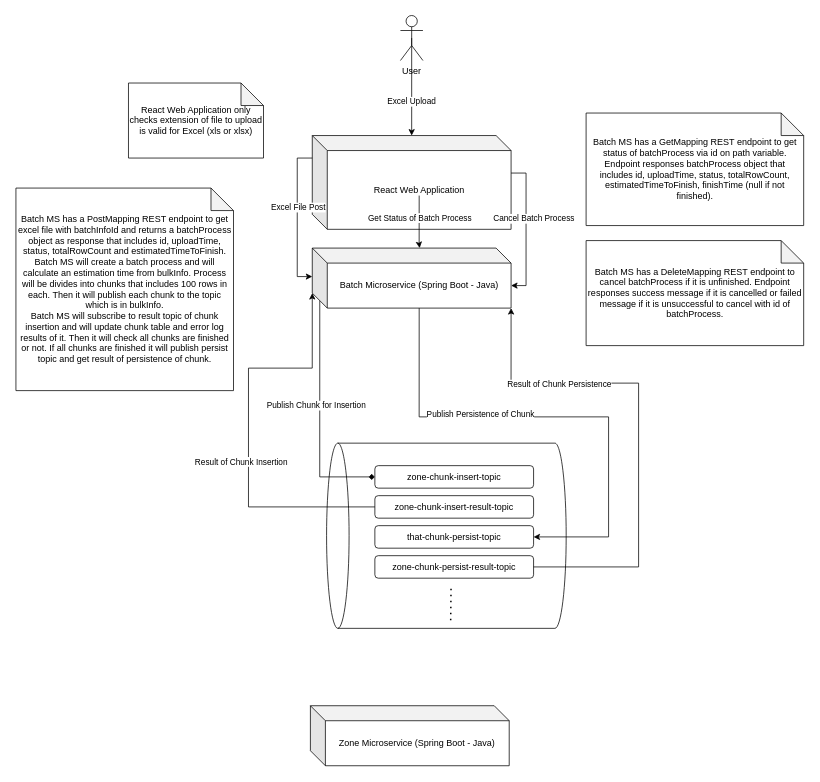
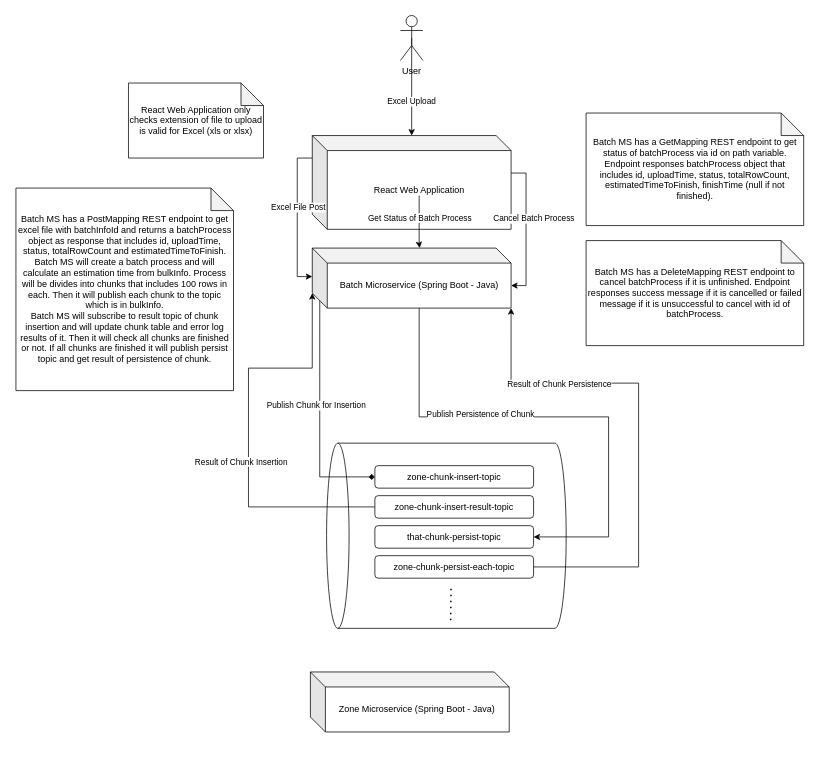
- <mxCell id="26" value="zone-chunk-persist-result-topic" style="rounded=1;whiteSpace=wrap;html=1;" vertex="1" parent="1"><mxGeometry x="499.18" y="740" width="211.56" height="30" as="geometry" /></mxCell>
+ <mxCell id="26" value="zone-chunk-persist-each-topic" style="rounded=1;whiteSpace=wrap;html=1;" vertex="1" parent="1"><mxGeometry x="499.18" y="740" width="211.56" height="30" as="geometry" /></mxCell>
- <mxCell id="27" value="Zone Microservice (Spring Boot - Java)" style="shape=cube;whiteSpace=wrap;html=1;boundedLbl=1;backgroundOutline=1;darkOpacity=0.05;darkOpacity2=0.1;" vertex="1" parent="1"><mxGeometry x="413.24" y="940" width="265" height="80" as="geometry" /></mxCell>
+ <mxCell id="27" value="Zone Microservice (Spring Boot - Java)" style="shape=cube;whiteSpace=wrap;html=1;boundedLbl=1;backgroundOutline=1;darkOpacity=0.05;darkOpacity2=0.1;" vertex="1" parent="1"><mxGeometry x="413.24" y="895" width="265" height="80" as="geometry" /></mxCell>
